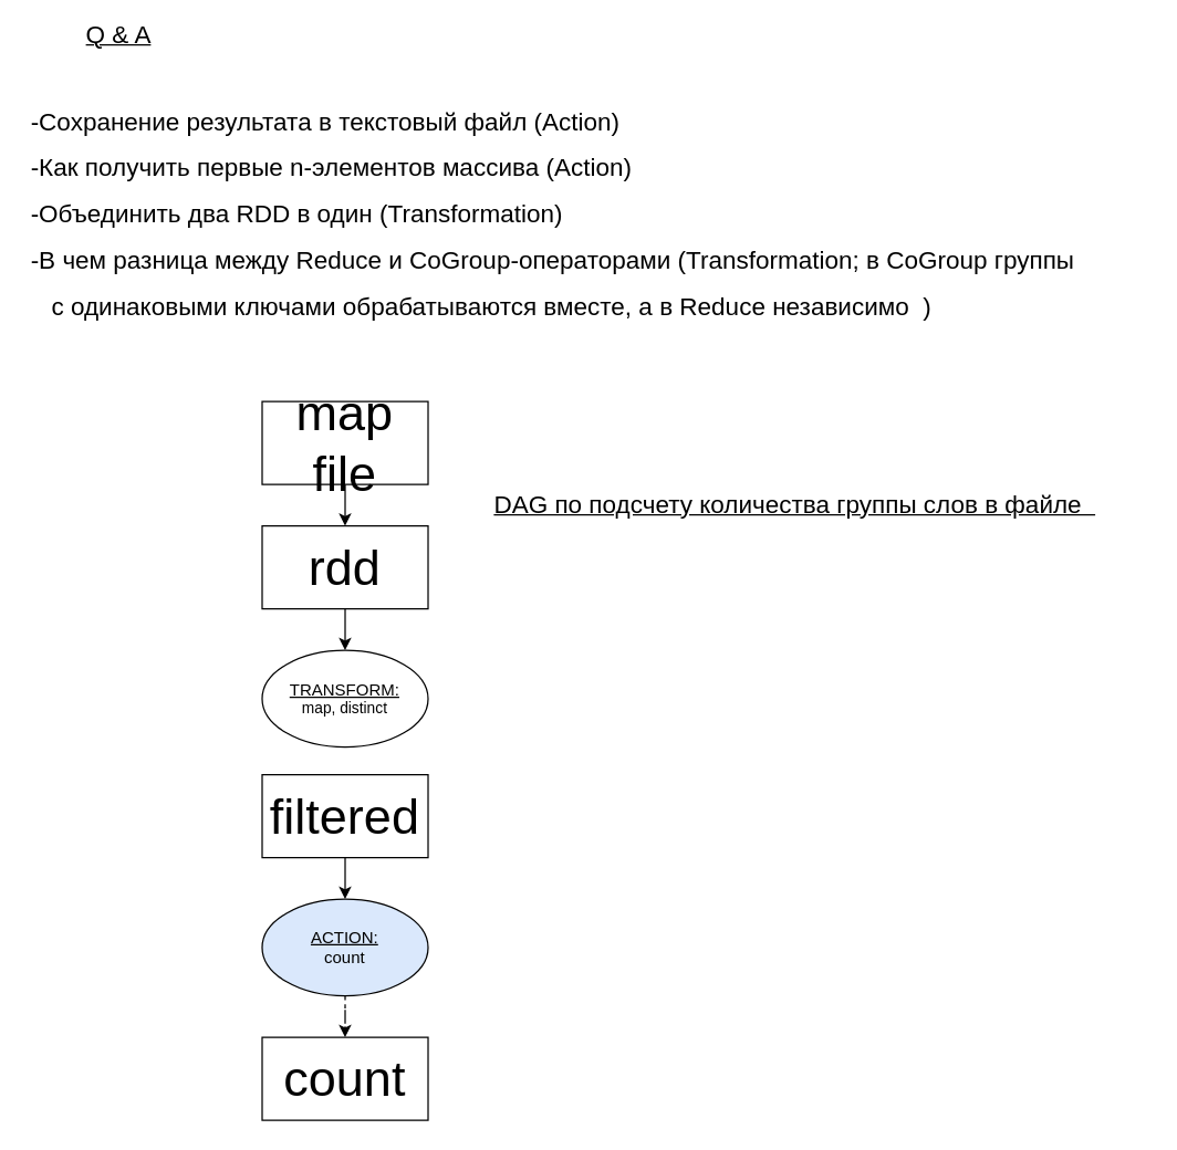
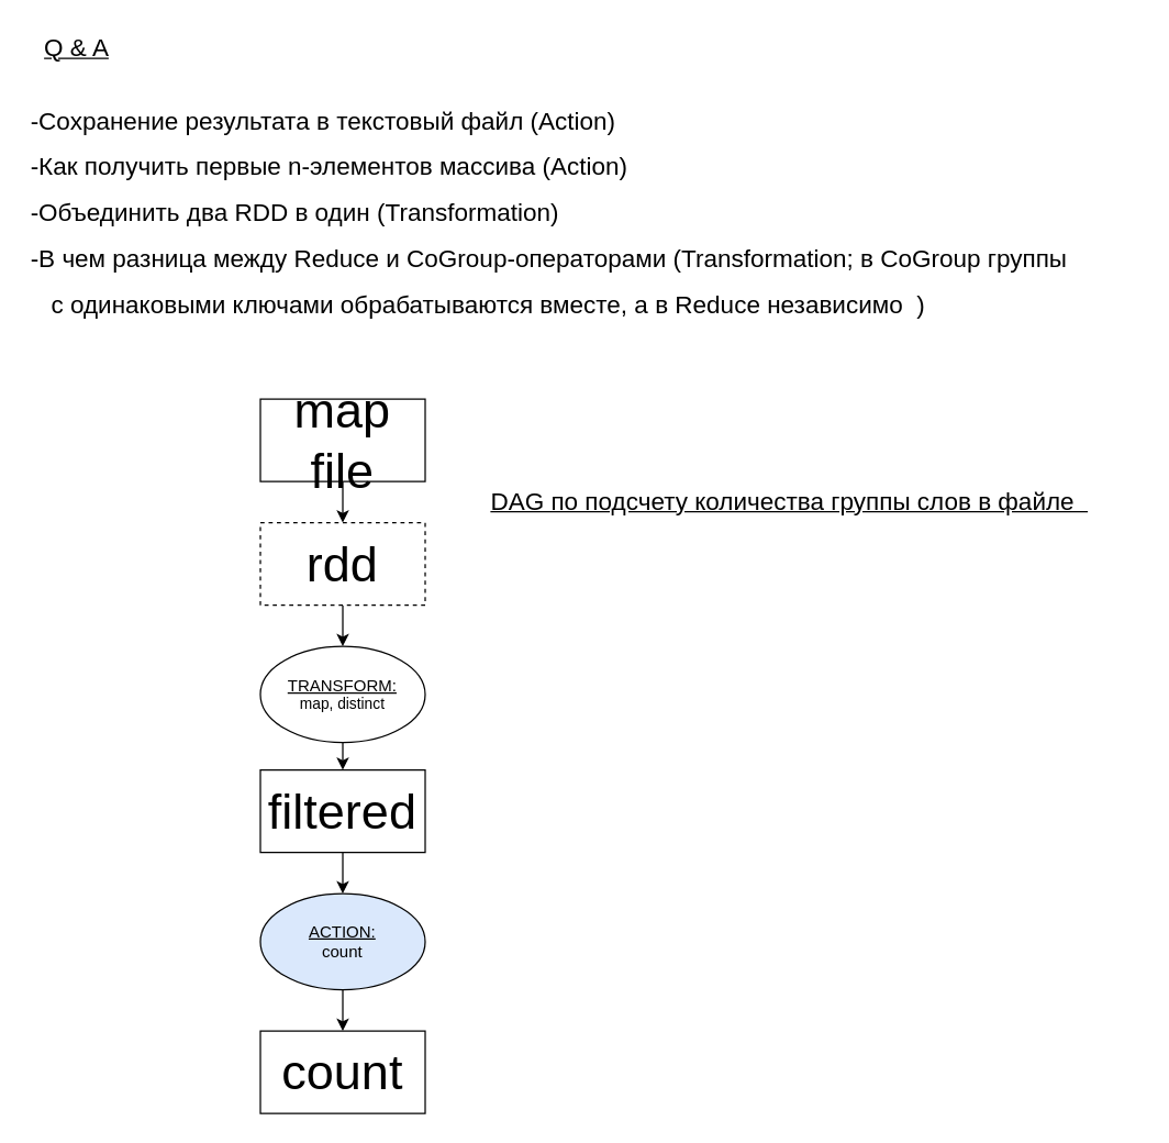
- <mxCell id="14" value="&lt;u&gt;&lt;font style=&quot;font-size: 18px;&quot;&gt;Q &amp;amp; A&lt;/font&gt;&lt;/u&gt;" style="text;html=1;align=center;verticalAlign=middle;resizable=0;points=[];autosize=1;strokeColor=none;fillColor=none;fontSize=12;" parent="1" vertex="1"><mxGeometry x="50" y="10" width="70" height="30" as="geometry" /></mxCell>
+ <mxCell id="14" value="&lt;u&gt;&lt;font style=&quot;font-size: 18px;&quot;&gt;Q &amp;amp; A&lt;/font&gt;&lt;/u&gt;" style="text;html=1;align=center;verticalAlign=middle;resizable=0;points=[];autosize=1;strokeColor=none;fillColor=none;fontSize=12;" parent="1" vertex="1"><mxGeometry x="20" y="20" width="70" height="30" as="geometry" /></mxCell>
- <mxCell id="6" value="rdd" style="rounded=0;whiteSpace=wrap;html=1;fontSize=36;" parent="1" vertex="1"><mxGeometry x="189" y="380" width="120" height="60" as="geometry" /></mxCell>
+ <mxCell id="6" value="rdd" style="rounded=0;whiteSpace=wrap;html=1;fontSize=36;dashed=1;" parent="1" vertex="1"><mxGeometry x="189" y="380" width="120" height="60" as="geometry" /></mxCell>
+ <mxCell id="7" value="" style="edgeStyle=orthogonalEdgeStyle;rounded=0;orthogonalLoop=1;jettySize=auto;html=1;fontSize=11;exitX=0.5;exitY=1;exitDx=0;exitDy=0;entryX=0.5;entryY=0;entryDx=0;entryDy=0;" parent="1" source="11" target="9" edge="1"><mxGeometry relative="1" as="geometry" /></mxCell>
- <mxCell id="12" value="" style="edgeStyle=orthogonalEdgeStyle;rounded=0;orthogonalLoop=1;jettySize=auto;html=1;fontSize=11;dashed=1;" parent="1" source="13" target="10" edge="1"><mxGeometry relative="1" as="geometry" /></mxCell>
+ <mxCell id="12" value="" style="edgeStyle=orthogonalEdgeStyle;rounded=0;orthogonalLoop=1;jettySize=auto;html=1;fontSize=11;" parent="1" source="13" target="10" edge="1"><mxGeometry relative="1" as="geometry" /></mxCell>
